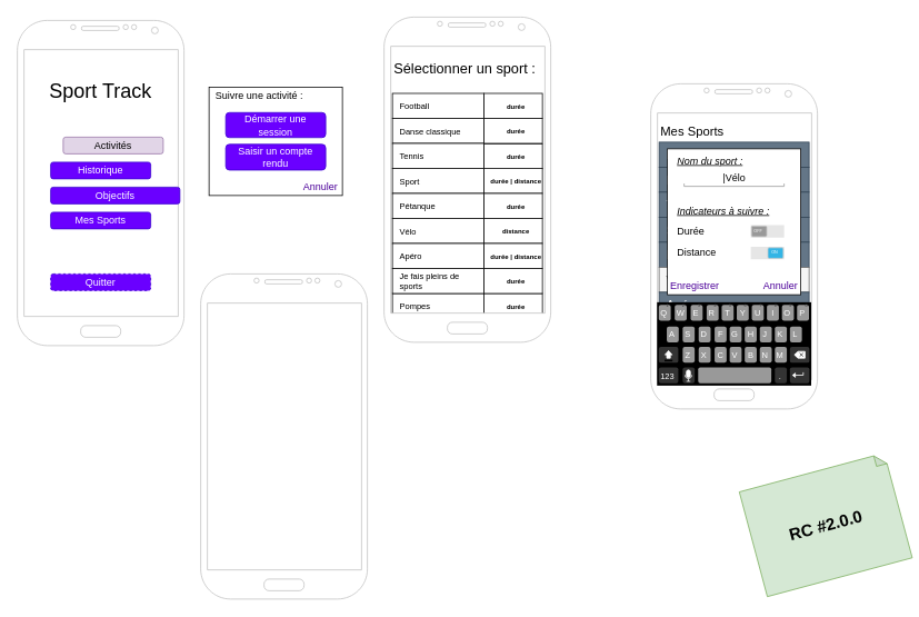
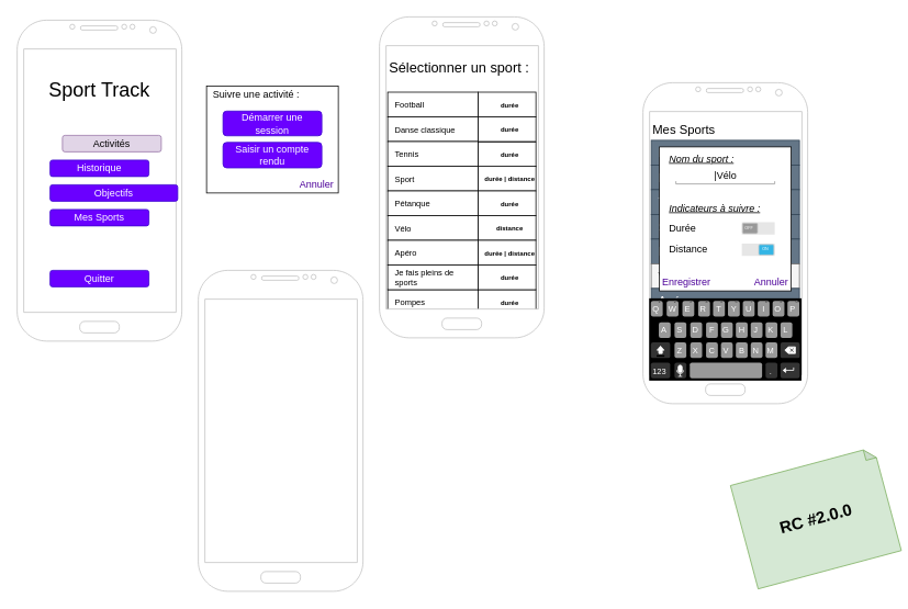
- <mxCell id="11" value="Quitter" style="rounded=1;whiteSpace=wrap;html=1;fontSize=12;fillColor=#6a00ff;strokeColor=#3700CC;fontColor=#ffffff;dashed=1;" parent="1" vertex="1"><mxGeometry x="60" y="328" width="120" height="20" as="geometry" /></mxCell>
+ <mxCell id="11" value="Quitter" style="rounded=1;whiteSpace=wrap;html=1;fontSize=12;fillColor=#6a00ff;strokeColor=#3700CC;fontColor=#ffffff;" parent="1" vertex="1"><mxGeometry x="60" y="328" width="120" height="20" as="geometry" /></mxCell>
